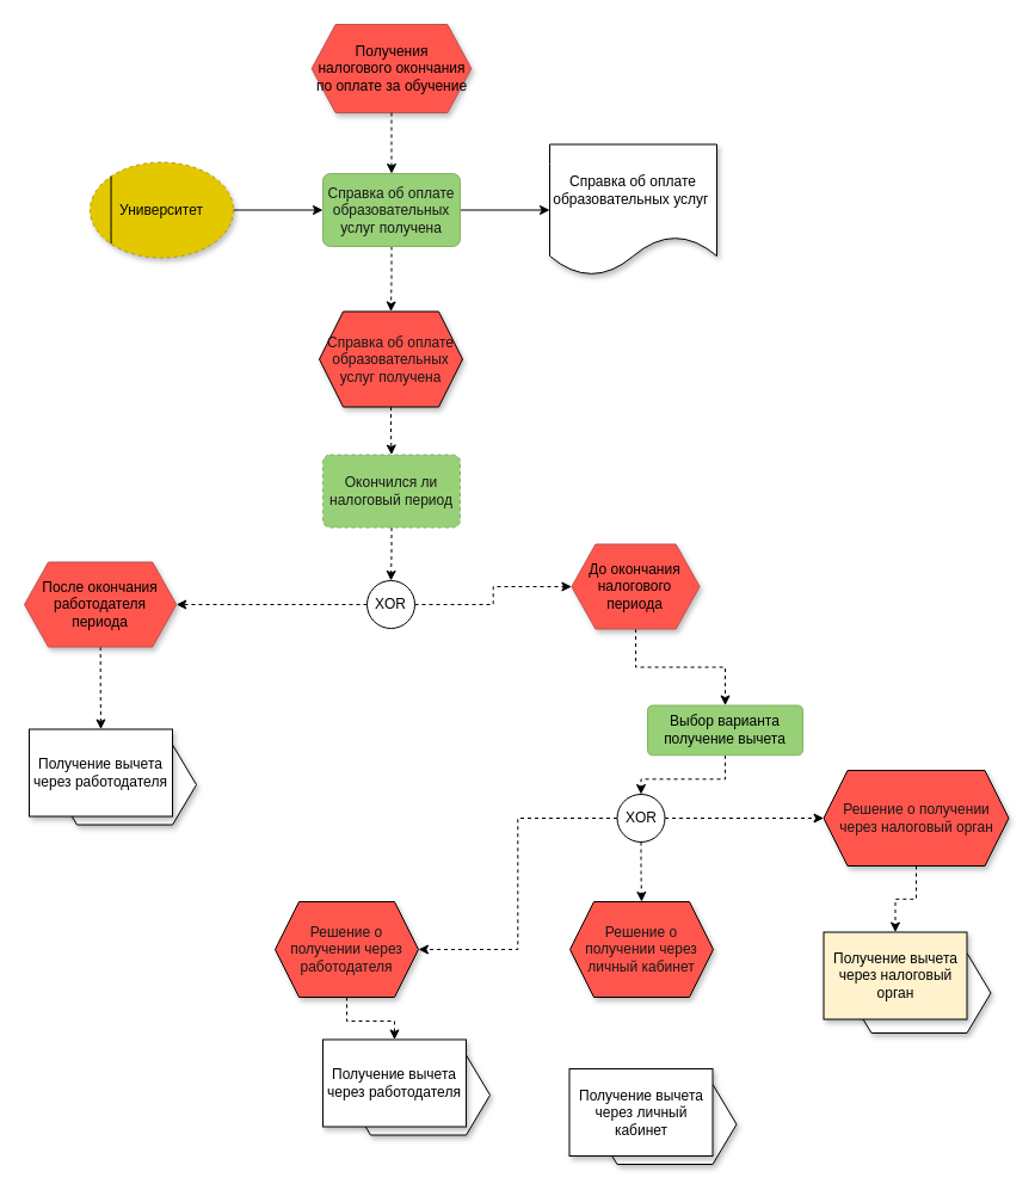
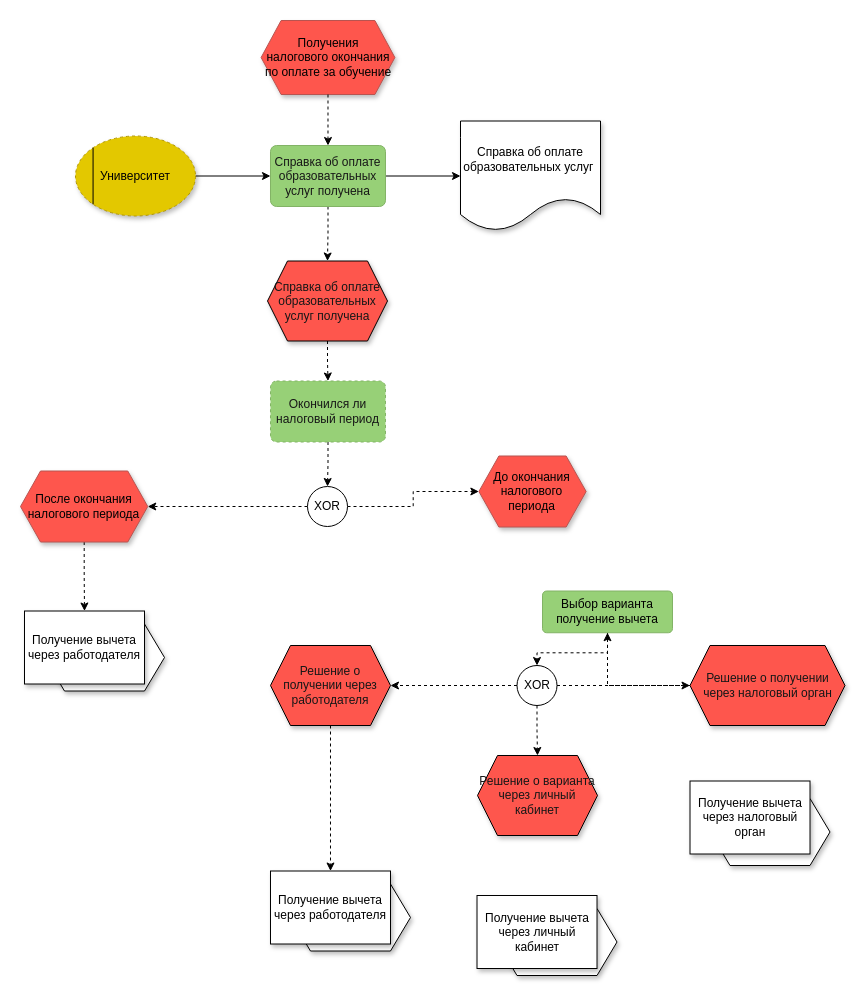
- <mxCell id="44" value="После окончания работодателя периода" style="shape=hexagon;perimeter=hexagonPerimeter2;whiteSpace=wrap;html=1;fixedSize=1;shadow=1;fillColor=#fe564d;strokeColor=#b85450;" parent="1" vertex="1"><mxGeometry x="20" y="470.5" width="127.25" height="71" as="geometry" /></mxCell>
+ <mxCell id="44" value="После окончания налогового периода" style="shape=hexagon;perimeter=hexagonPerimeter2;whiteSpace=wrap;html=1;fixedSize=1;shadow=1;fillColor=#fe564d;strokeColor=#b85450;" parent="1" vertex="1"><mxGeometry x="20" y="470.5" width="127.25" height="71" as="geometry" /></mxCell>
- <mxCell id="39" style="edgeStyle=orthogonalEdgeStyle;rounded=0;orthogonalLoop=1;jettySize=auto;html=1;entryX=0.5;entryY=0;entryDx=0;entryDy=0;dashed=1;fontColor=#171717;endArrow=classic;endFill=1;" parent="1" source="40" target="14" edge="1"><mxGeometry relative="1" as="geometry" /></mxCell>
- <mxCell id="19" style="edgeStyle=orthogonalEdgeStyle;rounded=0;orthogonalLoop=1;jettySize=auto;html=1;dashed=1;fontColor=#171717;endArrow=classic;endFill=1;" parent="1" source="20" target="30" edge="1"><mxGeometry relative="1" as="geometry" /></mxCell>
+ <mxCell id="19" style="edgeStyle=orthogonalEdgeStyle;rounded=0;orthogonalLoop=1;jettySize=auto;html=1;dashed=1;fontColor=#171717;endArrow=classic;endFill=1;" parent="1" source="20" target="14" edge="1"><mxGeometry relative="1" as="geometry" /></mxCell>
- <mxCell id="22" value="Решение о получении через работодателя" style="shape=hexagon;perimeter=hexagonPerimeter2;whiteSpace=wrap;html=1;fixedSize=1;shadow=1;fontColor=#171717;fillColor=#fe564d;gradientColor=none;" parent="1" vertex="1"><mxGeometry x="229.99" y="755" width="120" height="80" as="geometry" /></mxCell>
+ <mxCell id="22" value="Решение о получении через работодателя" style="shape=hexagon;perimeter=hexagonPerimeter2;whiteSpace=wrap;html=1;fixedSize=1;shadow=1;fontColor=#171717;fillColor=#fe564d;gradientColor=none;" parent="1" vertex="1"><mxGeometry x="269.99" y="645" width="120" height="80" as="geometry" /></mxCell>
- <mxCell id="31" value="Решение о получении через личный кабинет" style="shape=hexagon;perimeter=hexagonPerimeter2;whiteSpace=wrap;html=1;fixedSize=1;shadow=1;fontColor=#171717;fillColor=#fe564d;gradientColor=none;" parent="1" vertex="1"><mxGeometry x="477" y="755" width="120" height="80" as="geometry" /></mxCell>
+ <mxCell id="31" value="Решение о варианта через личный кабинет" style="shape=hexagon;perimeter=hexagonPerimeter2;whiteSpace=wrap;html=1;fixedSize=1;shadow=1;fontColor=#171717;fillColor=#fe564d;gradientColor=none;" parent="1" vertex="1"><mxGeometry x="477" y="755" width="120" height="80" as="geometry" /></mxCell>
- <mxCell id="30" value="Получение вычета через налоговый орган" style="rounded=0;whiteSpace=wrap;html=1;shadow=1;fillColor=#fff2cc;" parent="28" vertex="1"><mxGeometry x="10" y="25.5" width="120" height="73" as="geometry" /></mxCell>
+ <mxCell id="30" value="Получение вычета через налоговый орган" style="rounded=0;whiteSpace=wrap;html=1;shadow=1;" parent="28" vertex="1"><mxGeometry x="10" y="25.5" width="120" height="73" as="geometry" /></mxCell>
